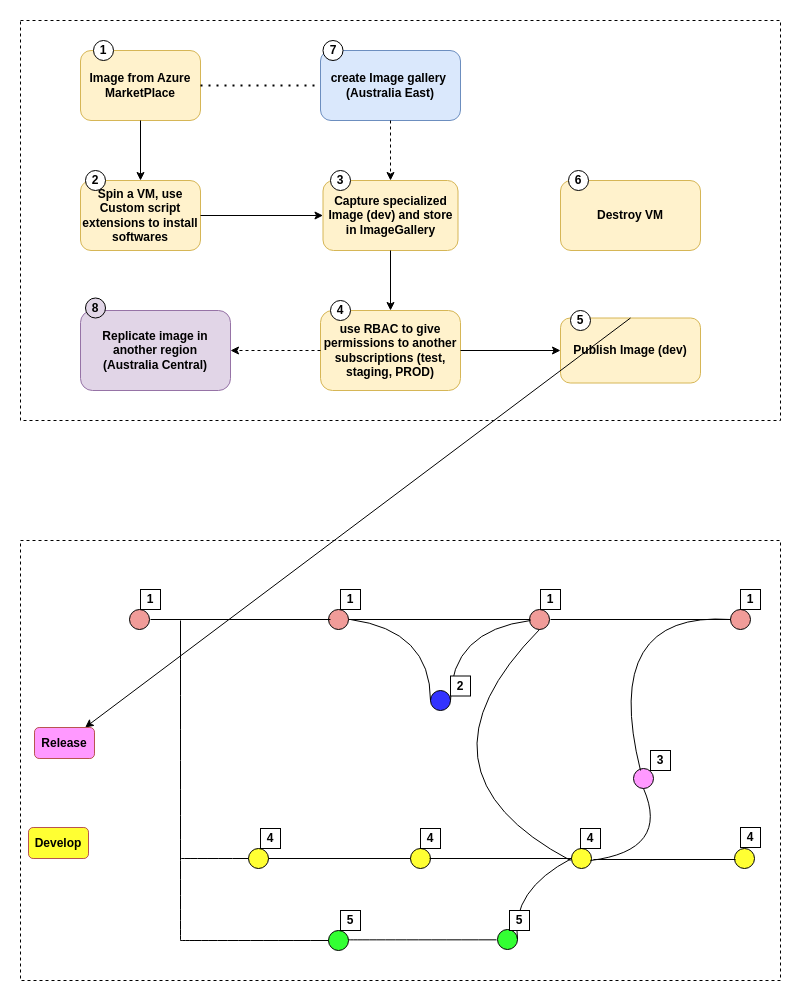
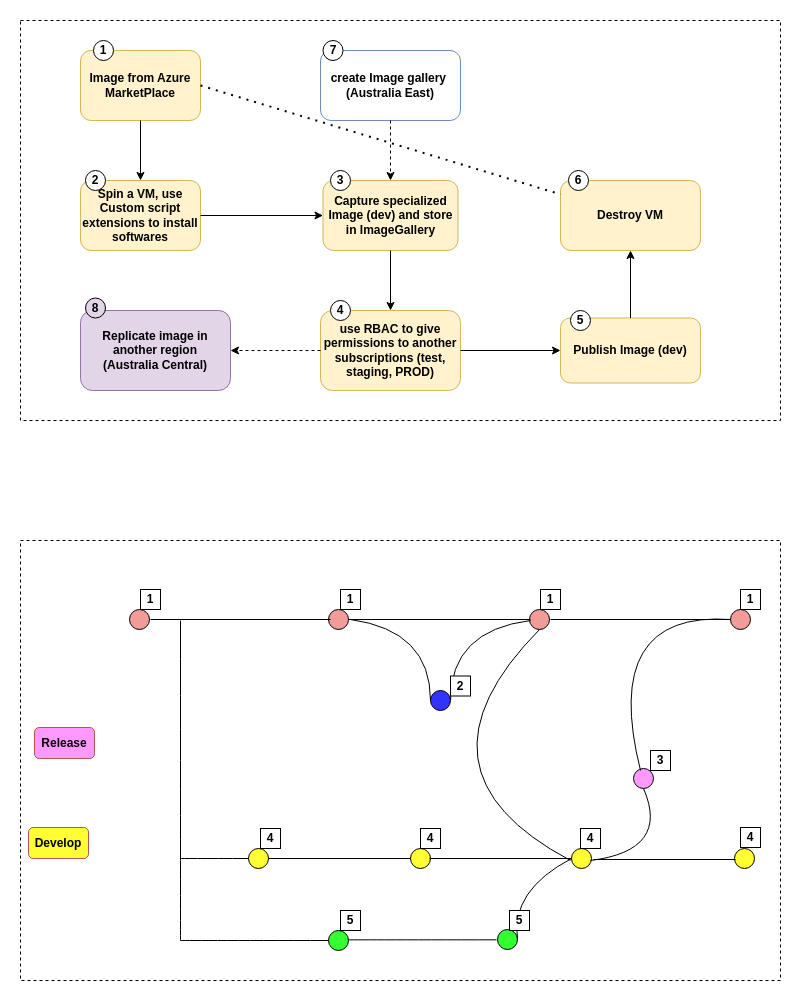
- <mxCell id="19" value="" style="endArrow=none;dashed=1;html=1;dashPattern=1 3;strokeWidth=2;rounded=0;exitX=1;exitY=0.5;exitDx=0;exitDy=0;" parent="2" source="4" target="7" edge="1"><mxGeometry width="50" height="50" relative="1" as="geometry"><mxPoint x="330" y="260" as="sourcePoint" /><mxPoint x="380" y="210" as="targetPoint" /></mxGeometry></mxCell>
+ <mxCell id="19" value="" style="endArrow=none;dashed=1;html=1;dashPattern=1 3;strokeWidth=2;rounded=0;exitX=1;exitY=0.5;exitDx=0;exitDy=0;" parent="2" source="4" target="16" edge="1"><mxGeometry width="50" height="50" relative="1" as="geometry"><mxPoint x="330" y="260" as="sourcePoint" /><mxPoint x="380" y="210" as="targetPoint" /></mxGeometry></mxCell>
- <mxCell id="7" value="&lt;b&gt;create Image gallery&amp;nbsp; (Australia East)&lt;/b&gt;" style="rounded=1;whiteSpace=wrap;html=1;fillColor=#dae8fc;strokeColor=#6c8ebf;" parent="2" vertex="1"><mxGeometry x="300" y="30" width="140" height="70" as="geometry" /></mxCell>
+ <mxCell id="7" value="&lt;b&gt;create Image gallery&amp;nbsp; (Australia East)&lt;/b&gt;" style="rounded=1;whiteSpace=wrap;html=1;fillColor=#ffffff;strokeColor=#6c8ebf;" parent="2" vertex="1"><mxGeometry x="300" y="30" width="140" height="70" as="geometry" /></mxCell>
- <mxCell id="17" value="" style="endArrow=classic;html=1;rounded=0;exitX=0.5;exitY=0;exitDx=0;exitDy=0;" parent="2" source="9" target="41" edge="1"><mxGeometry width="50" height="50" relative="1" as="geometry"><mxPoint x="549" y="189" as="sourcePoint" /><mxPoint x="619" y="189" as="targetPoint" /></mxGeometry></mxCell>
+ <mxCell id="17" value="" style="endArrow=classic;html=1;rounded=0;exitX=0.5;exitY=0;exitDx=0;exitDy=0;entryX=0.5;entryY=1;entryDx=0;entryDy=0;" parent="2" source="9" target="16" edge="1"><mxGeometry width="50" height="50" relative="1" as="geometry"><mxPoint x="549" y="189" as="sourcePoint" /><mxPoint x="619" y="189" as="targetPoint" /></mxGeometry></mxCell>
